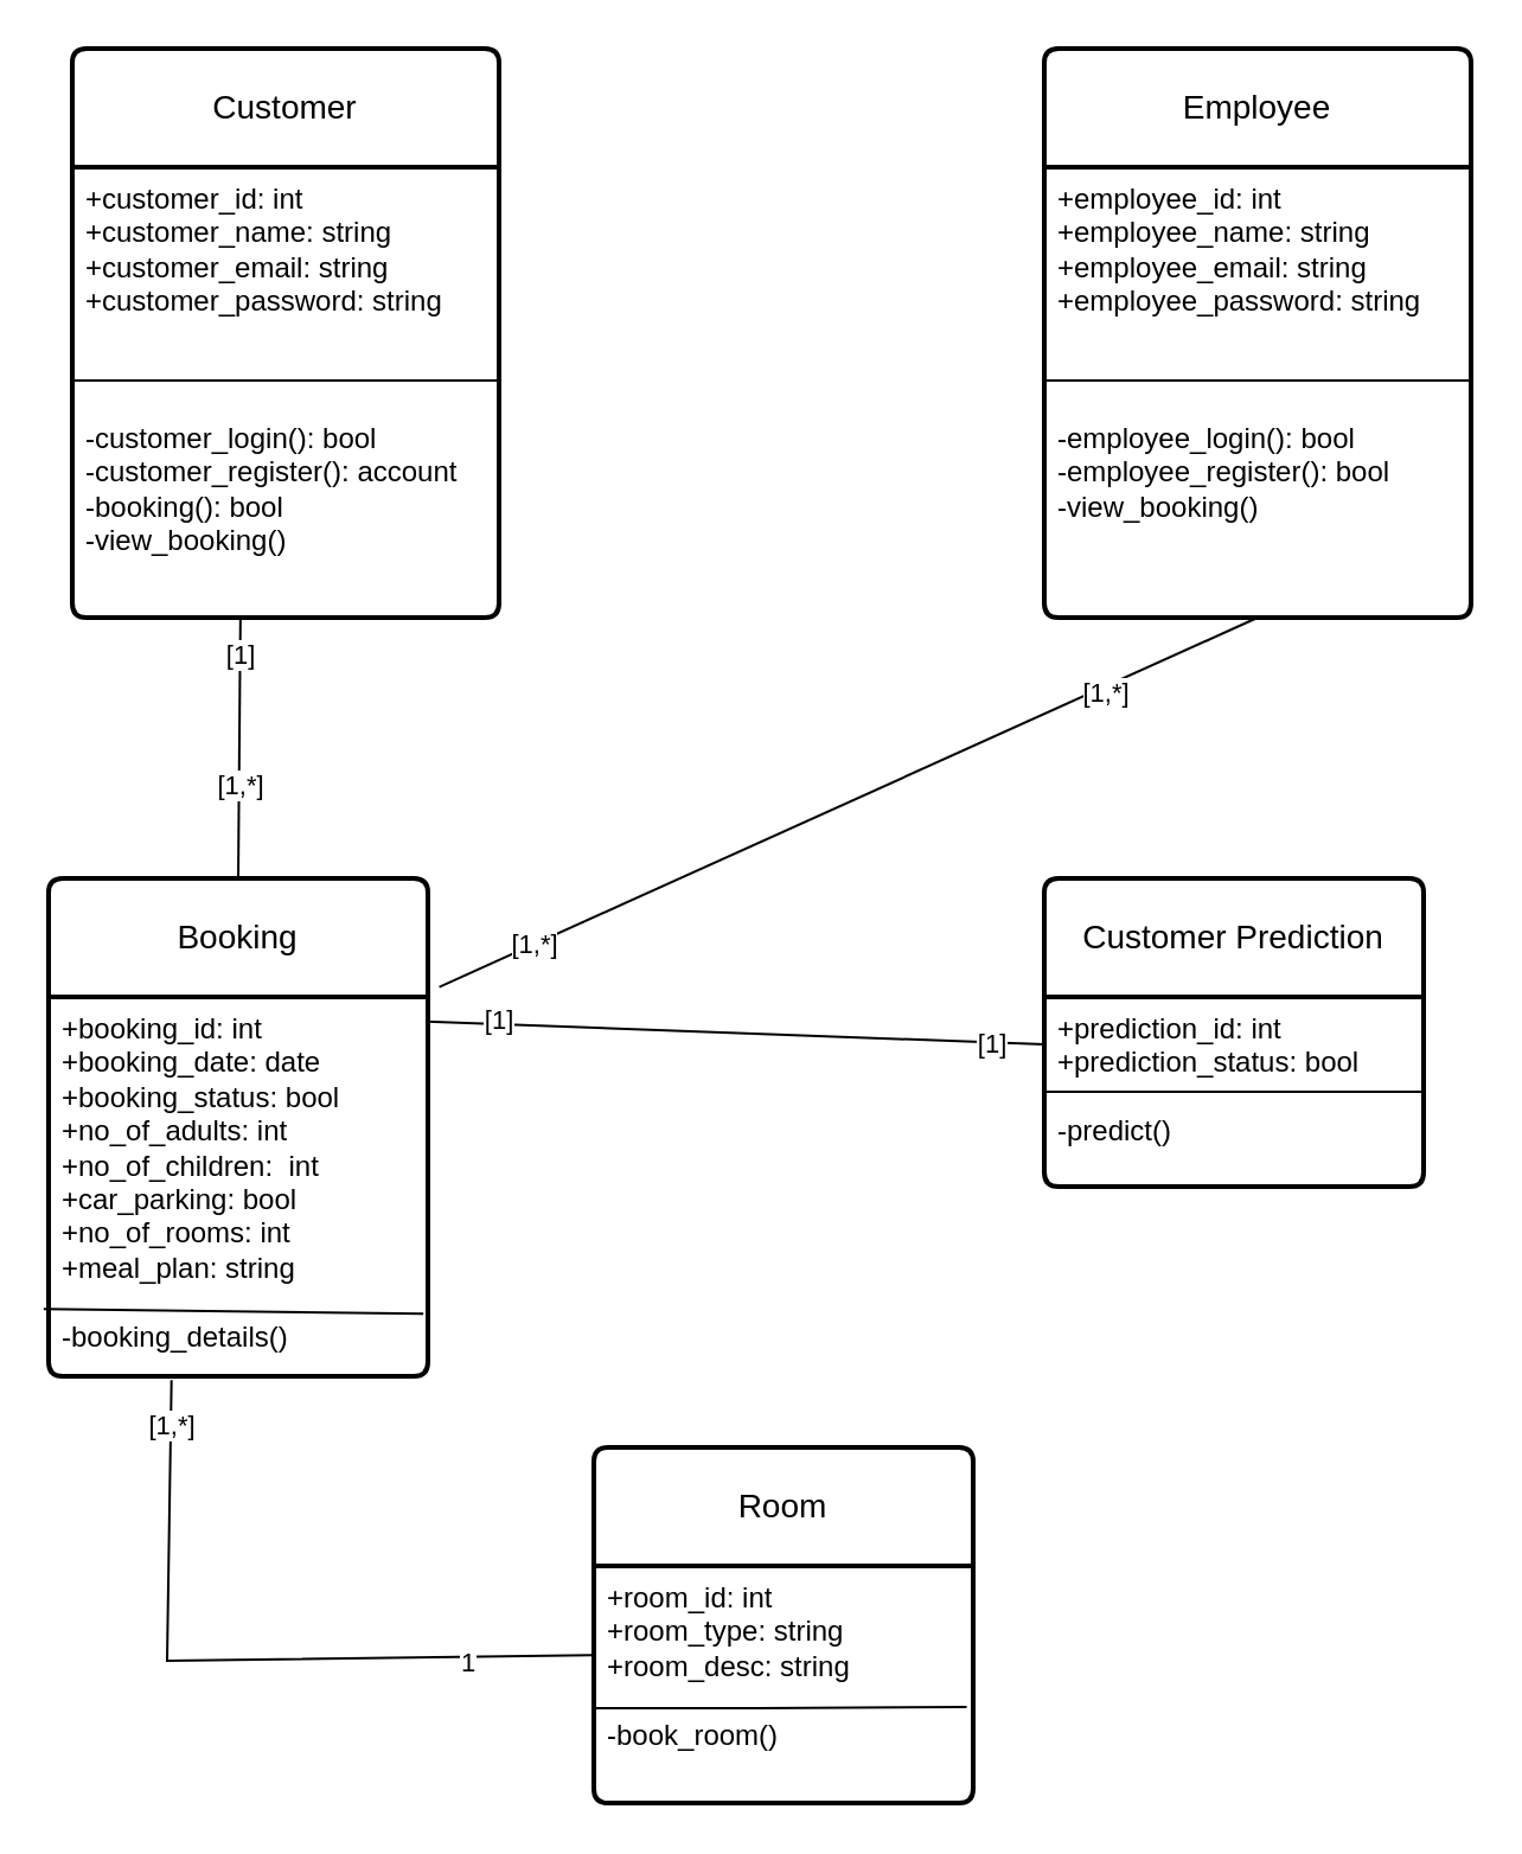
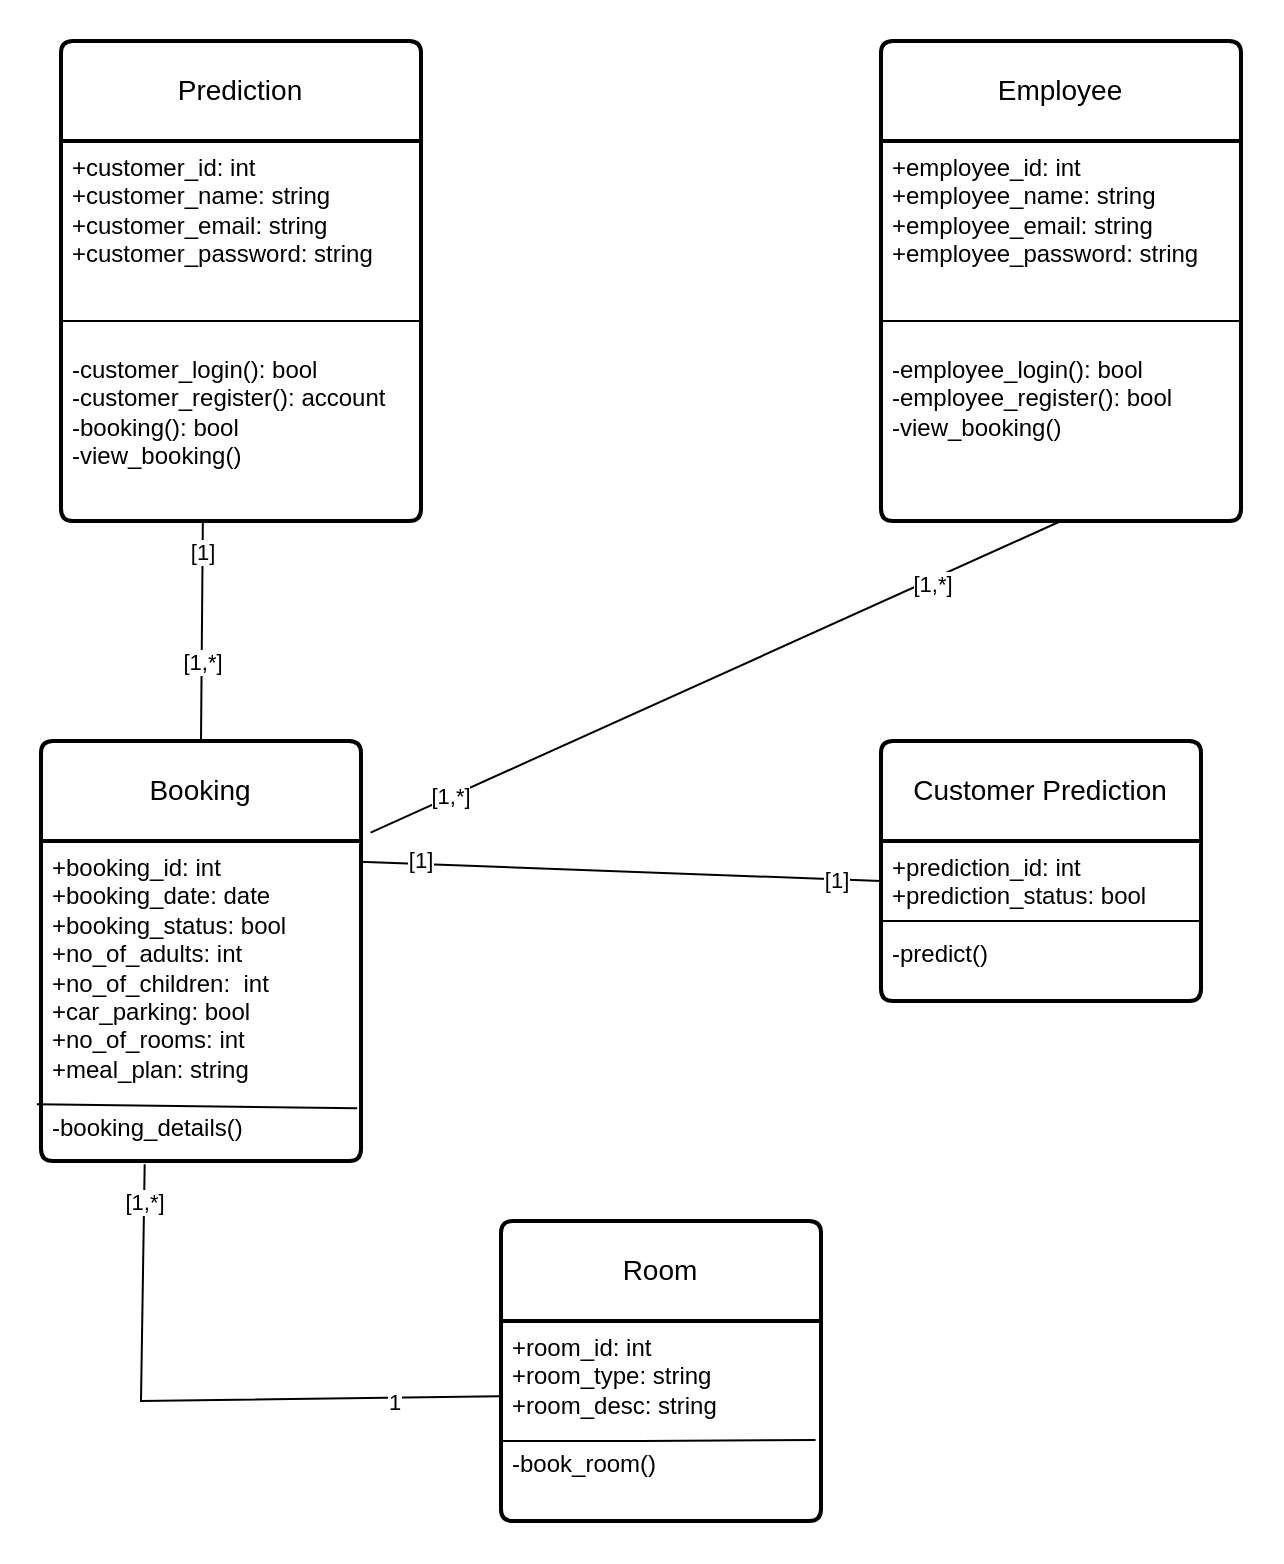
- <mxCell id="2" value="Customer" style="swimlane;childLayout=stackLayout;horizontal=1;startSize=50;horizontalStack=0;rounded=1;fontSize=14;fontStyle=0;strokeWidth=2;resizeParent=0;resizeLast=1;shadow=0;dashed=0;align=center;arcSize=4;whiteSpace=wrap;html=1;" vertex="1" parent="1"><mxGeometry x="30" y="20" width="180" height="240" as="geometry" /></mxCell>
+ <mxCell id="2" value="Prediction" style="swimlane;childLayout=stackLayout;horizontal=1;startSize=50;horizontalStack=0;rounded=1;fontSize=14;fontStyle=0;strokeWidth=2;resizeParent=0;resizeLast=1;shadow=0;dashed=0;align=center;arcSize=4;whiteSpace=wrap;html=1;" vertex="1" parent="1"><mxGeometry x="30" y="20" width="180" height="240" as="geometry" /></mxCell>
